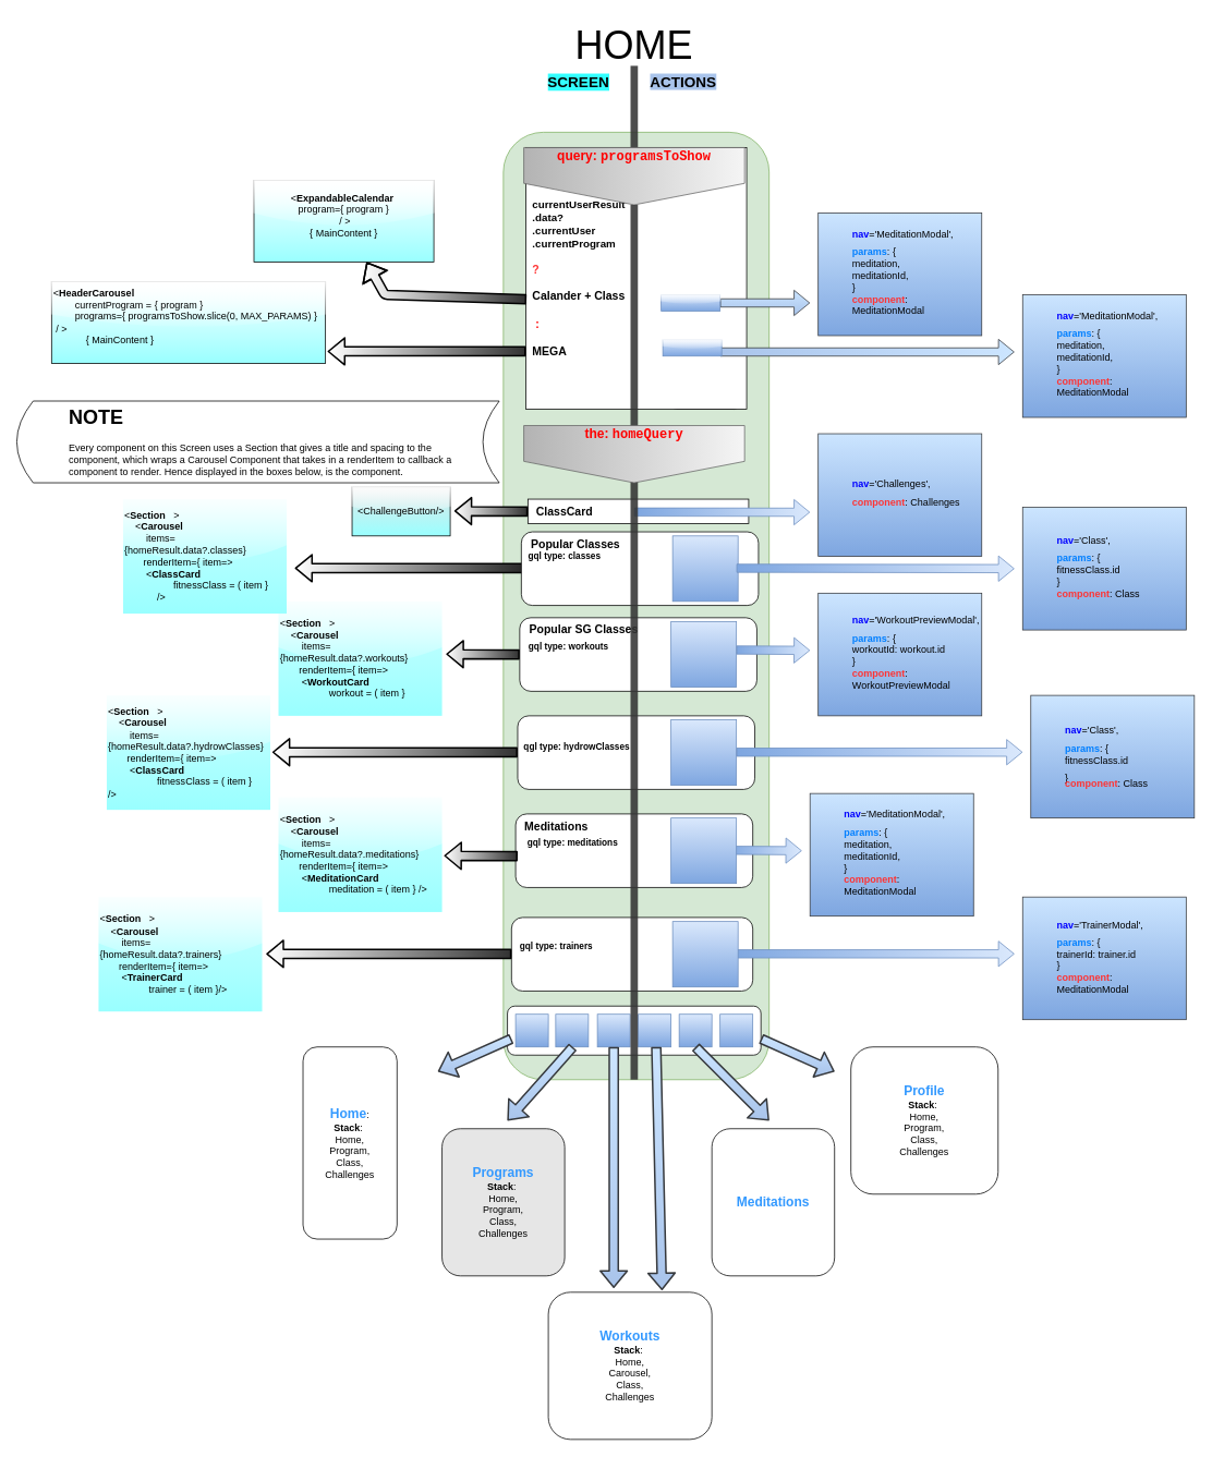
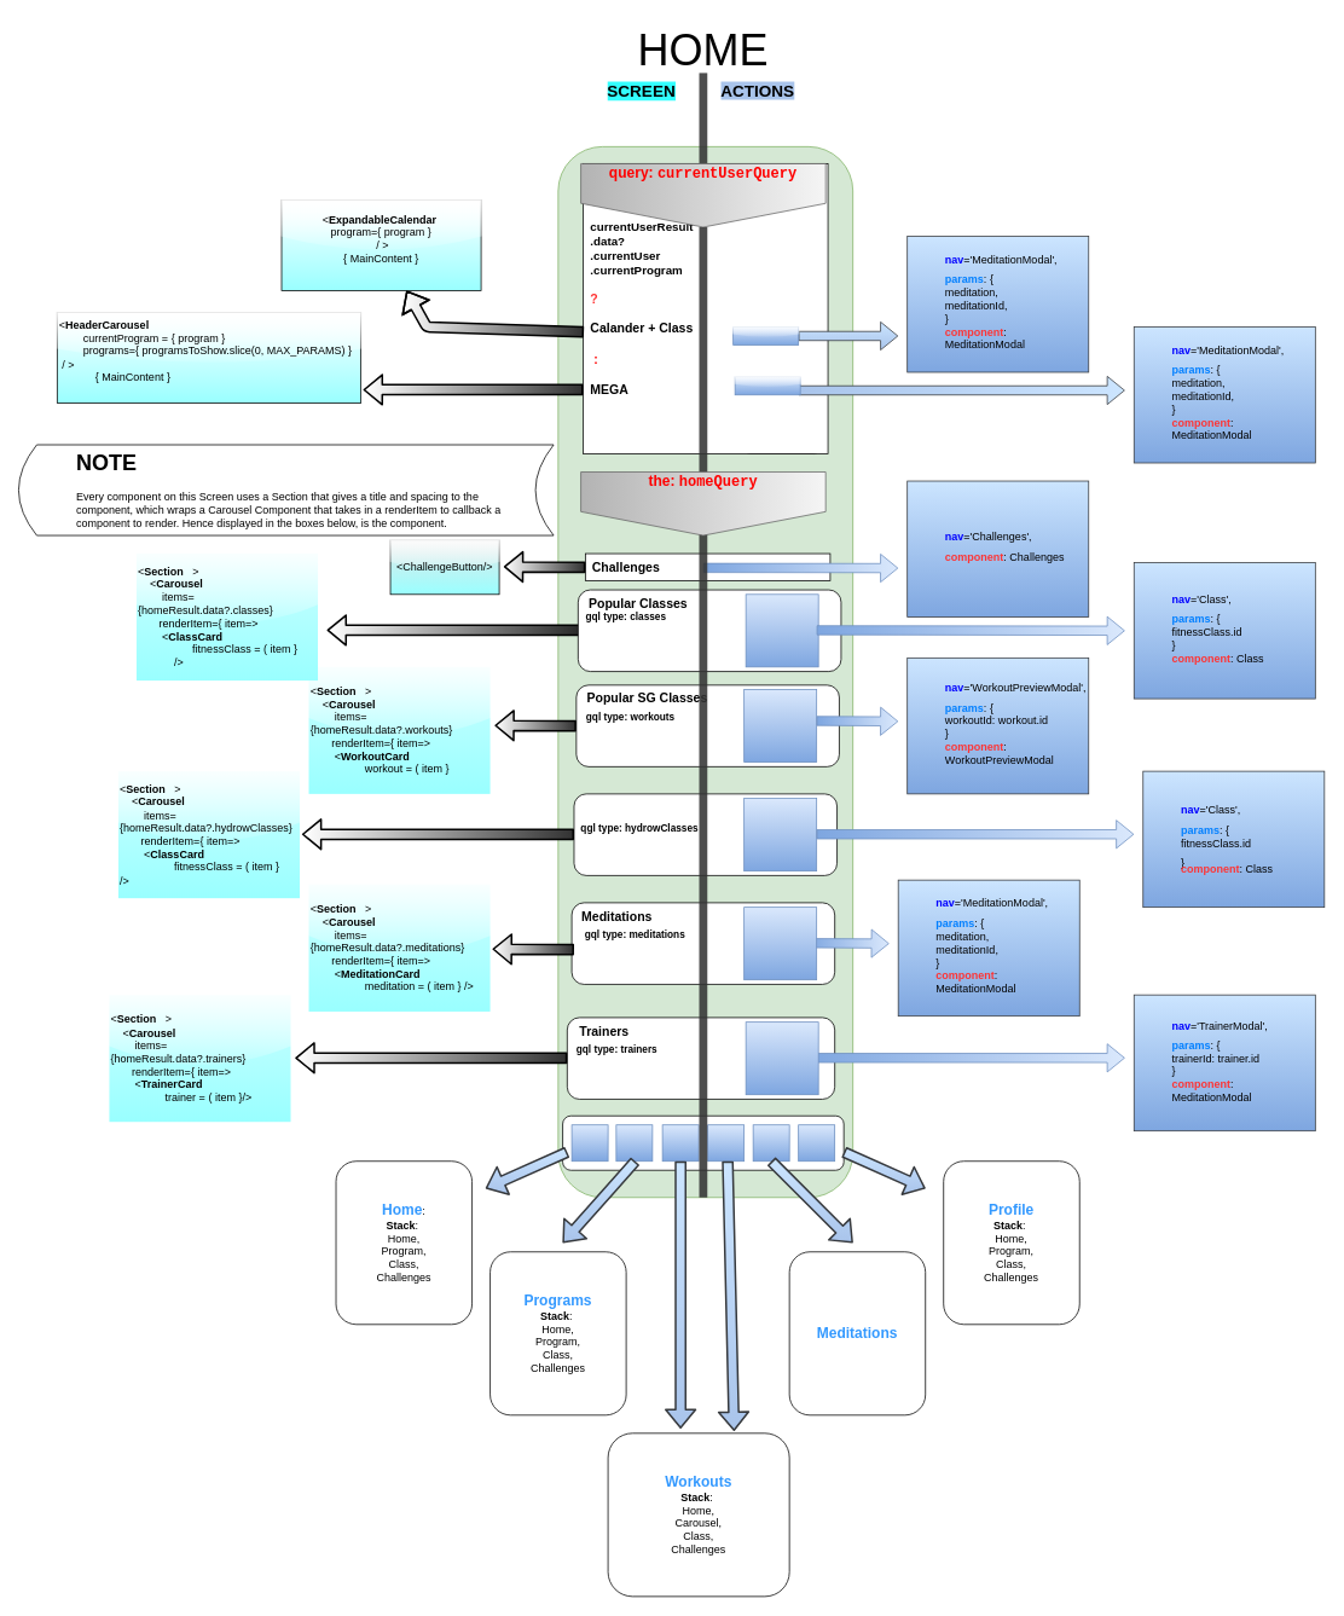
- <mxCell id="73" value="&lt;p style=&quot;line-height: 90%&quot;&gt;&lt;font style=&quot;font-size: 16px&quot; color=&quot;#ff0000&quot;&gt;&lt;b&gt;query:&amp;nbsp;&lt;span style=&quot;font-family: &amp;#34;menlo&amp;#34; , &amp;#34;monaco&amp;#34; , &amp;#34;courier new&amp;#34; , monospace&quot;&gt;programsToShow&lt;/span&gt;&lt;/b&gt;&lt;/font&gt;&lt;/p&gt;&lt;p style=&quot;line-height: 90%&quot;&gt;&lt;font style=&quot;font-size: 16px&quot; color=&quot;#ff0000&quot;&gt;&lt;b&gt;&lt;span style=&quot;font-family: &amp;#34;menlo&amp;#34; , &amp;#34;monaco&amp;#34; , &amp;#34;courier new&amp;#34; , monospace&quot;&gt;&lt;br&gt;&lt;/span&gt;&lt;/b&gt;&lt;/font&gt;&lt;/p&gt;&lt;p style=&quot;line-height: 90%&quot;&gt;&lt;font style=&quot;font-size: 16px&quot; color=&quot;#cc00cc&quot;&gt;&lt;b&gt;&lt;span style=&quot;font-family: &amp;#34;menlo&amp;#34; , &amp;#34;monaco&amp;#34; , &amp;#34;courier new&amp;#34; , monospace&quot;&gt;&lt;br&gt;&lt;/span&gt;&lt;/b&gt;&lt;/font&gt;&lt;/p&gt;" style="shape=offPageConnector;whiteSpace=wrap;html=1;glass=1;strokeColor=#666666;gradientDirection=west;gradientColor=#b3b3b3;fillColor=#f5f5f5;" vertex="1" parent="1"><mxGeometry x="640" y="180" width="270" height="70" as="geometry" /></mxCell>
+ <mxCell id="73" value="&lt;p style=&quot;line-height: 90%&quot;&gt;&lt;font style=&quot;font-size: 16px&quot; color=&quot;#ff0000&quot;&gt;&lt;b&gt;query:&amp;nbsp;&lt;span style=&quot;font-family: &amp;#34;menlo&amp;#34; , &amp;#34;monaco&amp;#34; , &amp;#34;courier new&amp;#34; , monospace&quot;&gt;currentUserQuery&lt;/span&gt;&lt;/b&gt;&lt;/font&gt;&lt;/p&gt;&lt;p style=&quot;line-height: 90%&quot;&gt;&lt;font style=&quot;font-size: 16px&quot; color=&quot;#ff0000&quot;&gt;&lt;b&gt;&lt;span style=&quot;font-family: &amp;#34;menlo&amp;#34; , &amp;#34;monaco&amp;#34; , &amp;#34;courier new&amp;#34; , monospace&quot;&gt;&lt;br&gt;&lt;/span&gt;&lt;/b&gt;&lt;/font&gt;&lt;/p&gt;&lt;p style=&quot;line-height: 90%&quot;&gt;&lt;font style=&quot;font-size: 16px&quot; color=&quot;#cc00cc&quot;&gt;&lt;b&gt;&lt;span style=&quot;font-family: &amp;#34;menlo&amp;#34; , &amp;#34;monaco&amp;#34; , &amp;#34;courier new&amp;#34; , monospace&quot;&gt;&lt;br&gt;&lt;/span&gt;&lt;/b&gt;&lt;/font&gt;&lt;/p&gt;" style="shape=offPageConnector;whiteSpace=wrap;html=1;glass=1;strokeColor=#666666;gradientDirection=west;gradientColor=#b3b3b3;fillColor=#f5f5f5;" vertex="1" parent="1"><mxGeometry x="640" y="180" width="270" height="70" as="geometry" /></mxCell>
- <mxCell id="20" value="&lt;font style=&quot;font-size: 14px&quot;&gt;&lt;b&gt;ClassCard&lt;/b&gt;&lt;/font&gt;" style="text;html=1;strokeColor=none;fillColor=none;align=center;verticalAlign=middle;whiteSpace=wrap;rounded=0;" vertex="1" parent="1"><mxGeometry x="670" y="616.25" width="40" height="20" as="geometry" /></mxCell>
+ <mxCell id="20" value="&lt;font style=&quot;font-size: 14px&quot;&gt;&lt;b&gt;Challenges&lt;/b&gt;&lt;/font&gt;" style="text;html=1;strokeColor=none;fillColor=none;align=center;verticalAlign=middle;whiteSpace=wrap;rounded=0;" vertex="1" parent="1"><mxGeometry x="670" y="616.25" width="40" height="20" as="geometry" /></mxCell>
+ <mxCell id="44" value="&lt;font style=&quot;font-size: 14px&quot;&gt;&lt;b&gt;Trainers&lt;/b&gt;&lt;/font&gt;" style="text;html=1;strokeColor=none;fillColor=none;align=center;verticalAlign=middle;whiteSpace=wrap;rounded=0;" vertex="1" parent="1"><mxGeometry x="645.5" y="1126.64" width="40" height="20" as="geometry" /></mxCell>
- <mxCell id="37" value="&lt;b&gt;&lt;font color=&quot;#3399ff&quot; style=&quot;font-size: 16px&quot;&gt;Profile&lt;/font&gt;&lt;/b&gt;&lt;br&gt;&lt;b&gt;Stack&lt;/b&gt;:&amp;nbsp;&lt;br&gt;Home,&lt;br&gt;Program,&lt;br&gt;Class,&lt;br&gt;Challenges" style="rounded=1;whiteSpace=wrap;html=1;" vertex="1" parent="1"><mxGeometry x="1040" y="1280" width="180" height="180" as="geometry" /></mxCell>
+ <mxCell id="37" value="&lt;b&gt;&lt;font color=&quot;#3399ff&quot; style=&quot;font-size: 16px&quot;&gt;Profile&lt;/font&gt;&lt;/b&gt;&lt;br&gt;&lt;b&gt;Stack&lt;/b&gt;:&amp;nbsp;&lt;br&gt;Home,&lt;br&gt;Program,&lt;br&gt;Class,&lt;br&gt;Challenges" style="rounded=1;whiteSpace=wrap;html=1;" vertex="1" parent="1"><mxGeometry x="1040" y="1280" width="150" height="180" as="geometry" /></mxCell>
- <mxCell id="33" value="&lt;b&gt;&lt;font color=&quot;#3399ff&quot; style=&quot;font-size: 16px&quot;&gt;Home&lt;/font&gt;&lt;/b&gt;:&lt;br&gt;&lt;b&gt;Stack&lt;/b&gt;:&amp;nbsp;&lt;br&gt;Home,&lt;br&gt;Program,&lt;br&gt;Class,&lt;br&gt;Challenges" style="rounded=1;whiteSpace=wrap;html=1;" vertex="1" parent="1"><mxGeometry x="370" y="1280" width="115" height="235" as="geometry" /></mxCell>
+ <mxCell id="33" value="&lt;b&gt;&lt;font color=&quot;#3399ff&quot; style=&quot;font-size: 16px&quot;&gt;Home&lt;/font&gt;&lt;/b&gt;:&lt;br&gt;&lt;b&gt;Stack&lt;/b&gt;:&amp;nbsp;&lt;br&gt;Home,&lt;br&gt;Program,&lt;br&gt;Class,&lt;br&gt;Challenges" style="rounded=1;whiteSpace=wrap;html=1;" vertex="1" parent="1"><mxGeometry x="370" y="1280" width="150" height="180" as="geometry" /></mxCell>
- <mxCell id="34" value="&lt;b&gt;&lt;font color=&quot;#3399ff&quot; style=&quot;font-size: 16px&quot;&gt;Programs&lt;/font&gt;&lt;/b&gt;&lt;br&gt;&lt;b&gt;Stack&lt;/b&gt;:&amp;nbsp;&lt;br&gt;Home,&lt;br&gt;Program,&lt;br&gt;Class,&lt;br&gt;Challenges" style="rounded=1;whiteSpace=wrap;html=1;fillColor=#e6e6e6;" vertex="1" parent="1"><mxGeometry x="540" y="1380" width="150" height="180" as="geometry" /></mxCell>
+ <mxCell id="34" value="&lt;b&gt;&lt;font color=&quot;#3399ff&quot; style=&quot;font-size: 16px&quot;&gt;Programs&lt;/font&gt;&lt;/b&gt;&lt;br&gt;&lt;b&gt;Stack&lt;/b&gt;:&amp;nbsp;&lt;br&gt;Home,&lt;br&gt;Program,&lt;br&gt;Class,&lt;br&gt;Challenges" style="rounded=1;whiteSpace=wrap;html=1;" vertex="1" parent="1"><mxGeometry x="540" y="1380" width="150" height="180" as="geometry" /></mxCell>
